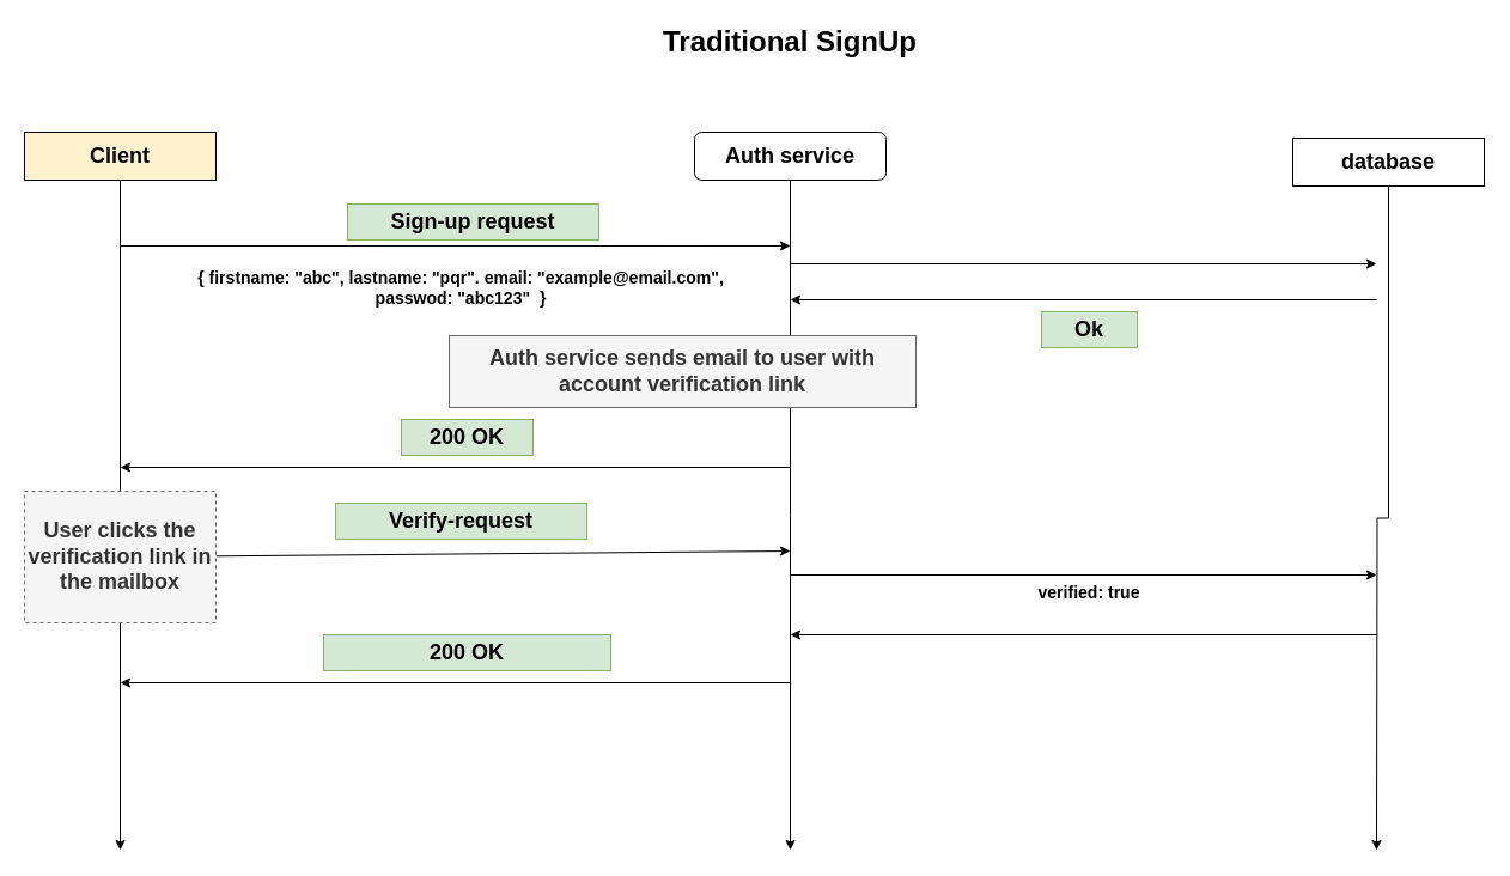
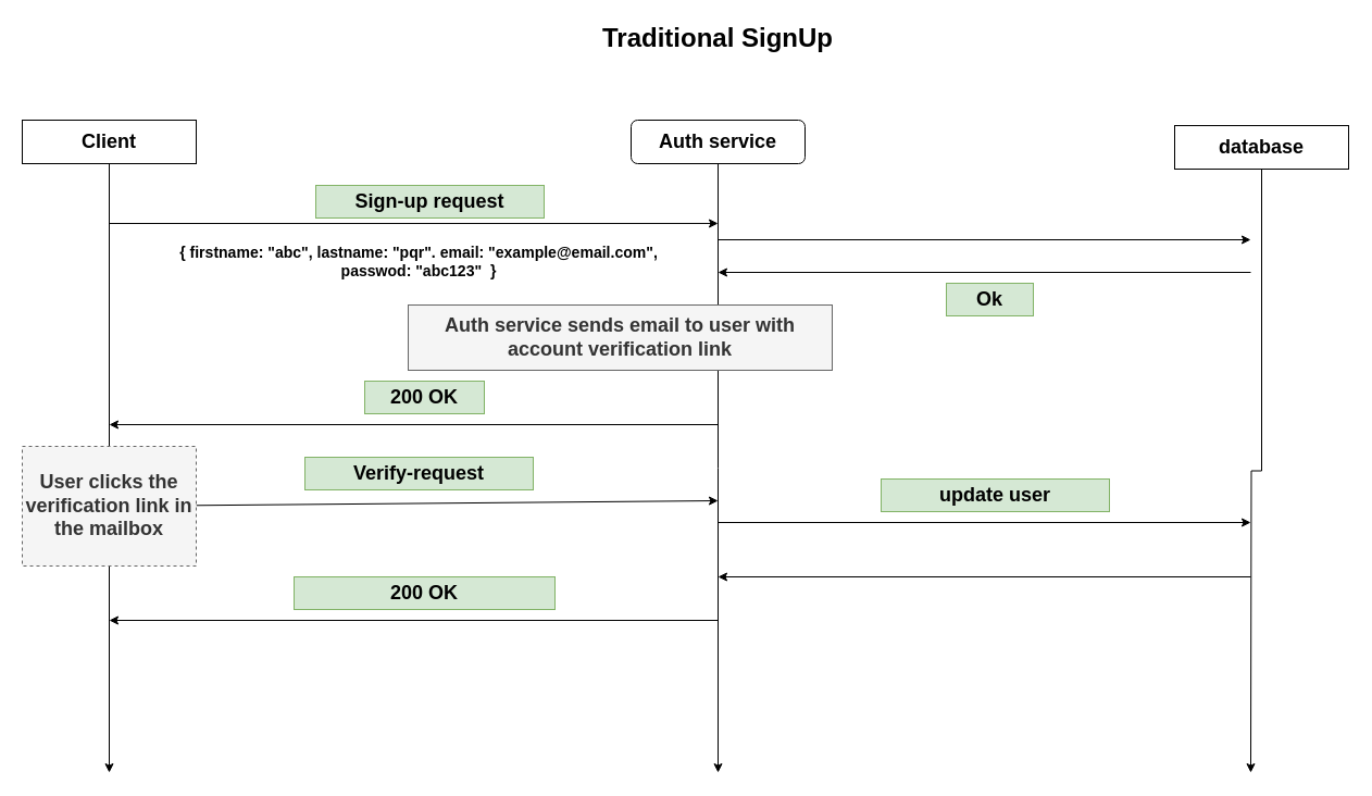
- <mxCell id="3" value="&lt;h2&gt;Client&lt;/h2&gt;" style="rounded=0;whiteSpace=wrap;html=1;fillColor=#fff2cc;" vertex="1" parent="1"><mxGeometry x="20" y="110" width="160" height="40" as="geometry" /></mxCell>
+ <mxCell id="3" value="&lt;h2&gt;Client&lt;/h2&gt;" style="rounded=0;whiteSpace=wrap;html=1;" vertex="1" parent="1"><mxGeometry x="20" y="110" width="160" height="40" as="geometry" /></mxCell>
+ <mxCell id="23" value="&lt;h2&gt;update user&lt;/h2&gt;" style="text;html=1;strokeColor=#82b366;fillColor=#d5e8d4;align=center;verticalAlign=middle;whiteSpace=wrap;rounded=0;" vertex="1" parent="1"><mxGeometry x="810" y="440" width="210" height="30" as="geometry" /></mxCell>
- <mxCell id="24" value="&lt;h3&gt;verified: true&lt;/h3&gt;" style="text;html=1;strokeColor=none;fillColor=none;align=center;verticalAlign=middle;whiteSpace=wrap;rounded=0;" vertex="1" parent="1"><mxGeometry x="815" y="480" width="190" height="30" as="geometry" /></mxCell>
